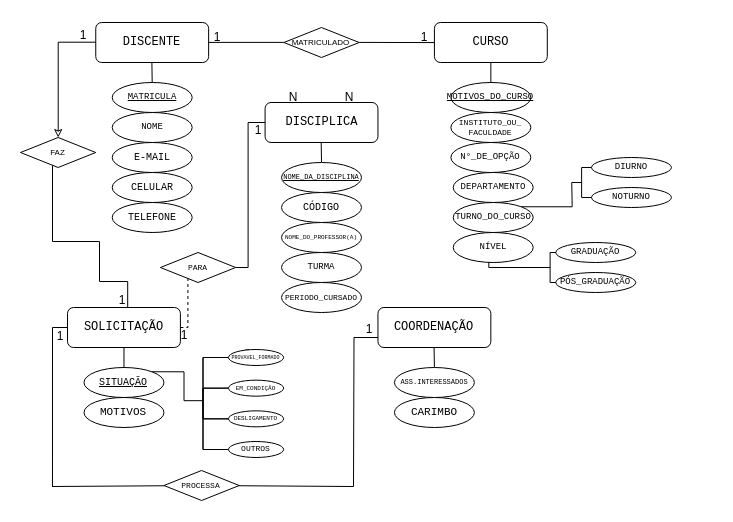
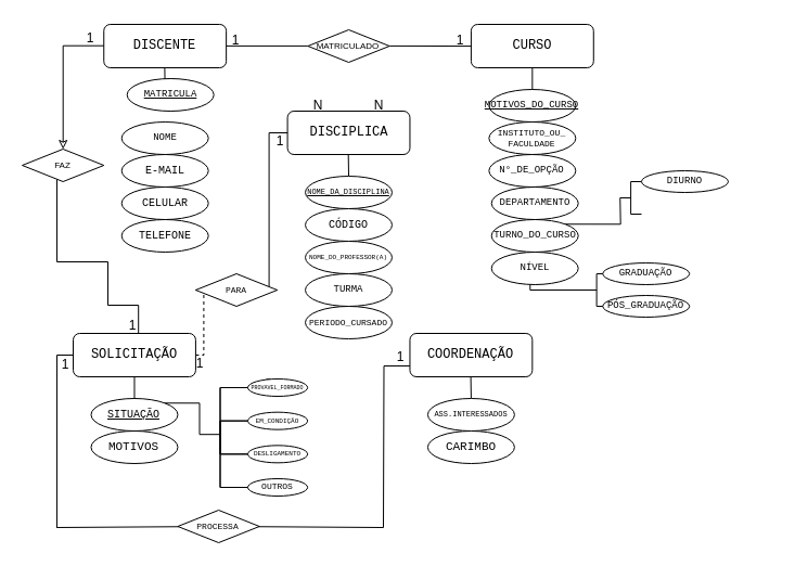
- <mxCell id="6" value="MATRICULA" style="ellipse;whiteSpace=wrap;shadow=0;gradientColor=none;strokeColor=default;fontSize=9;fontFamily=Courier New;labelBackgroundColor=none;labelBorderColor=none;textShadow=0;fontStyle=4;horizontal=1;html=1;" vertex="1" parent="2"><mxGeometry x="91.718" y="62" width="79.959" height="30" as="geometry" /></mxCell>
+ <mxCell id="6" value="MATRICULA" style="ellipse;whiteSpace=wrap;shadow=0;gradientColor=none;strokeColor=default;fontSize=9;fontFamily=Courier New;labelBackgroundColor=none;labelBorderColor=none;textShadow=0;fontStyle=4;horizontal=1;html=1;" vertex="1" parent="2"><mxGeometry x="96.718" y="52" width="79.959" height="30" as="geometry" /></mxCell>
- <mxCell id="46" value="NOTURNO" style="ellipse;whiteSpace=wrap;html=1;shadow=0;gradientColor=none;strokeColor=default;fontSize=9;fontFamily=Courier New;" vertex="1" parent="2"><mxGeometry x="571.002" y="167" width="79.959" height="20" as="geometry" /></mxCell>
- <mxCell id="70" value="PARA" style="rhombus;whiteSpace=wrap;html=1;fontSize=8;shadow=0;fontFamily=Courier New;" vertex="1" parent="2"><mxGeometry x="139.918" y="232" width="75.256" height="30" as="geometry" /></mxCell>
+ <mxCell id="70" value="PARA" style="rhombus;whiteSpace=wrap;html=1;fontSize=8;shadow=0;fontFamily=Courier New;" vertex="1" parent="2"><mxGeometry x="159.918" y="232" width="75.256" height="30" as="geometry" /></mxCell>
